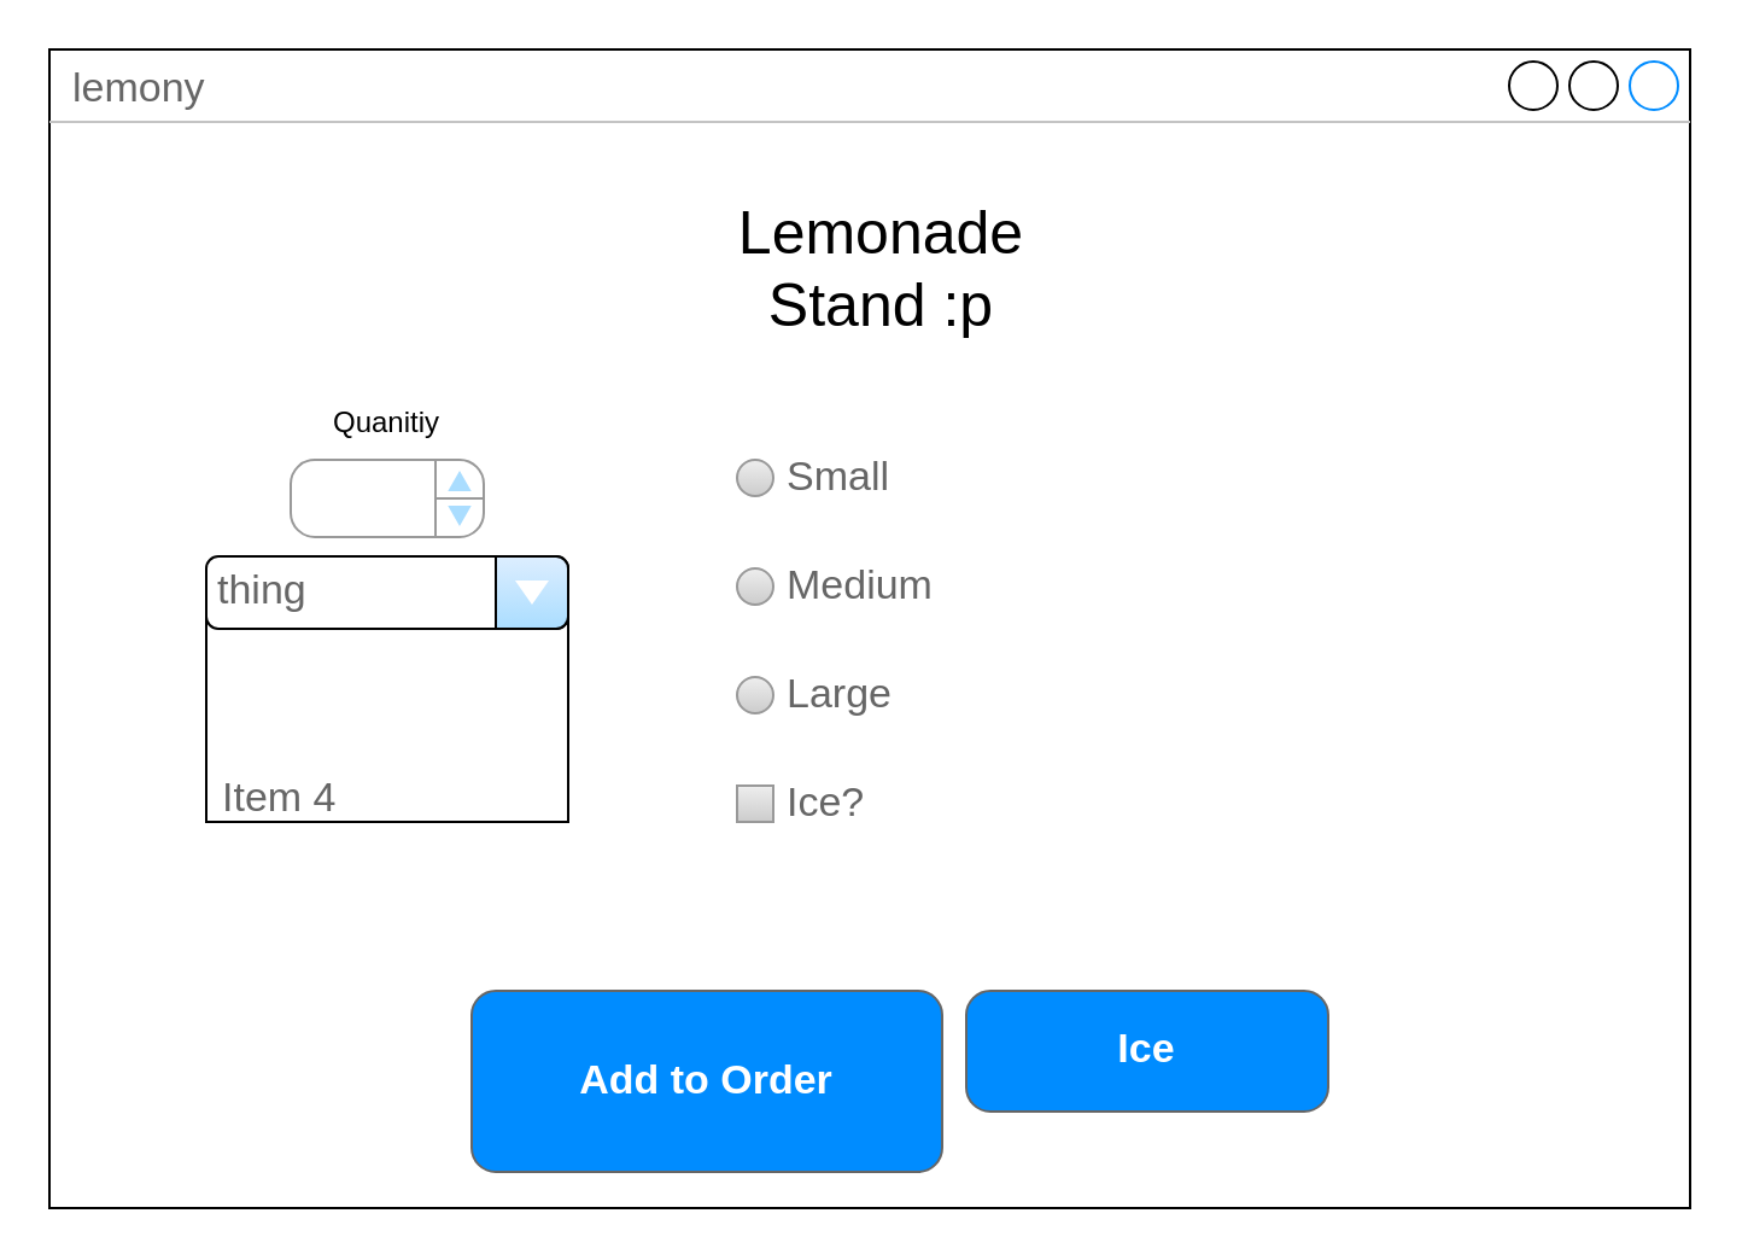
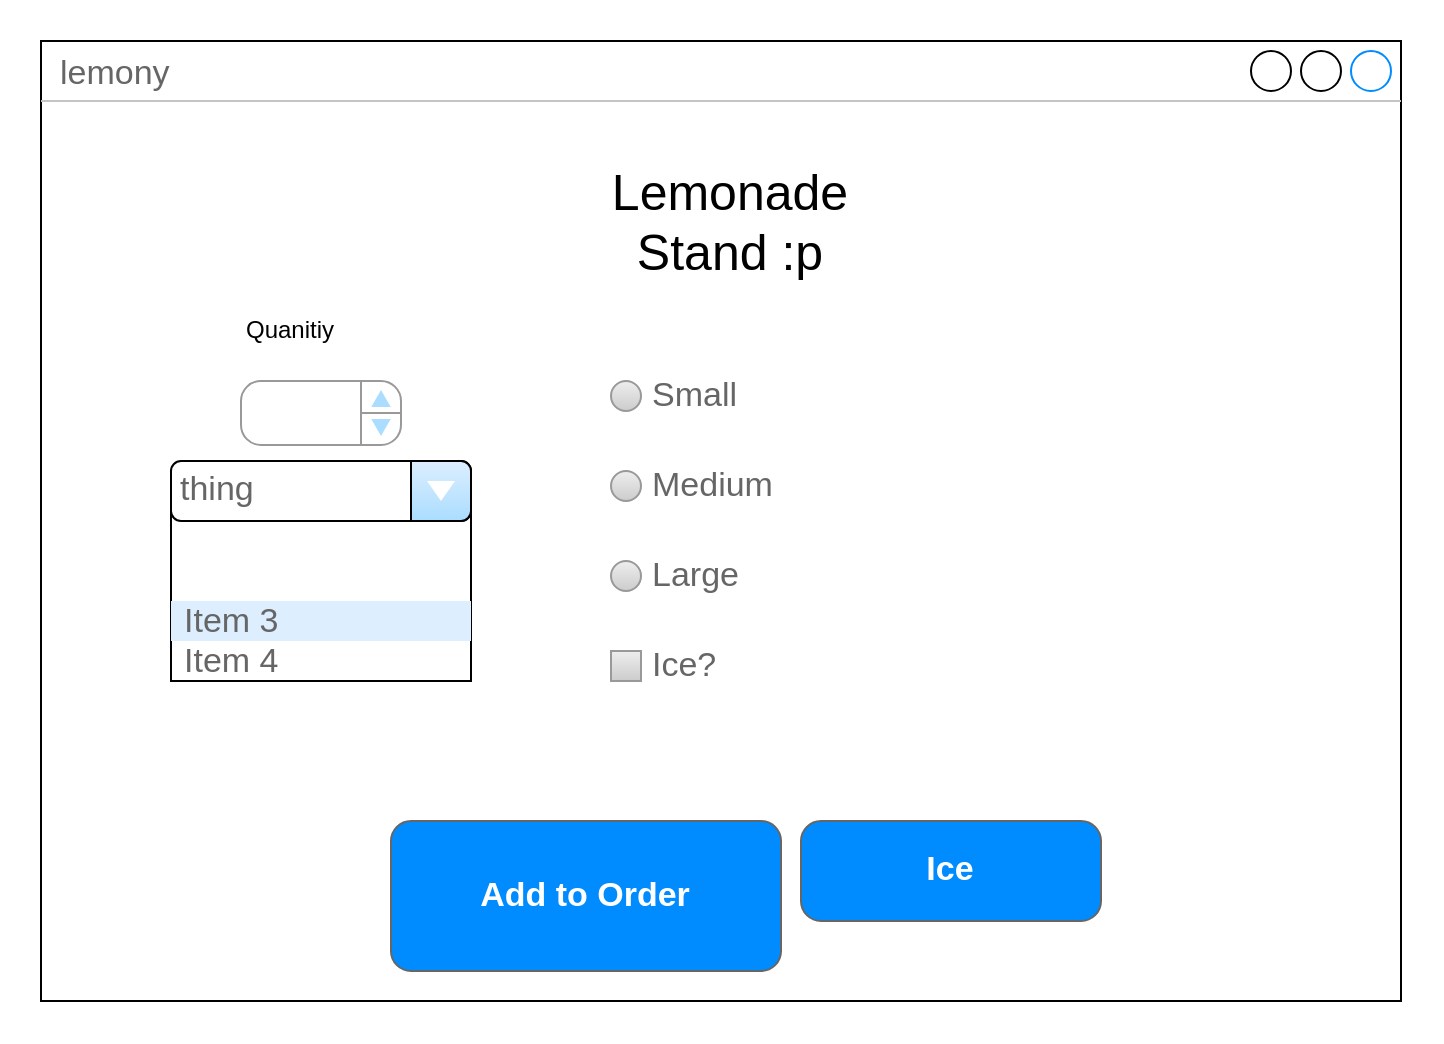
- <mxCell id="13" value="Quanitiy" style="text;html=1;align=center;verticalAlign=middle;whiteSpace=wrap;rounded=0;" vertex="1" parent="1"><mxGeometry x="130" y="160" width="60" height="30" as="geometry" /></mxCell>
+ <mxCell id="13" value="Quanitiy" style="text;html=1;align=center;verticalAlign=middle;whiteSpace=wrap;rounded=0;" vertex="1" parent="1"><mxGeometry x="115" y="150" width="60" height="30" as="geometry" /></mxCell>
+ <mxCell id="6" value="Item 3" style="text;spacing=0;strokeColor=none;align=left;verticalAlign=middle;spacingLeft=7;spacingRight=10;overflow=hidden;points=[[0,0.5],[1,0.5]];portConstraint=eastwest;rotatable=0;whiteSpace=wrap;html=1;rSize=5;fillColor=#DDEEFF;fontColor=#666666;fontSize=17;fontStyle=0" vertex="1" parent="1"><mxGeometry x="85" y="300" width="150" height="20" as="geometry" /></mxCell>
